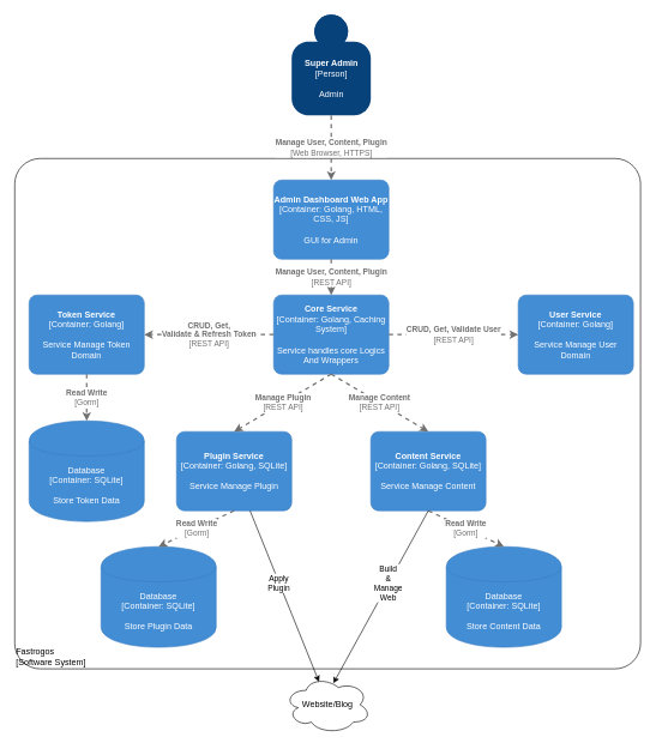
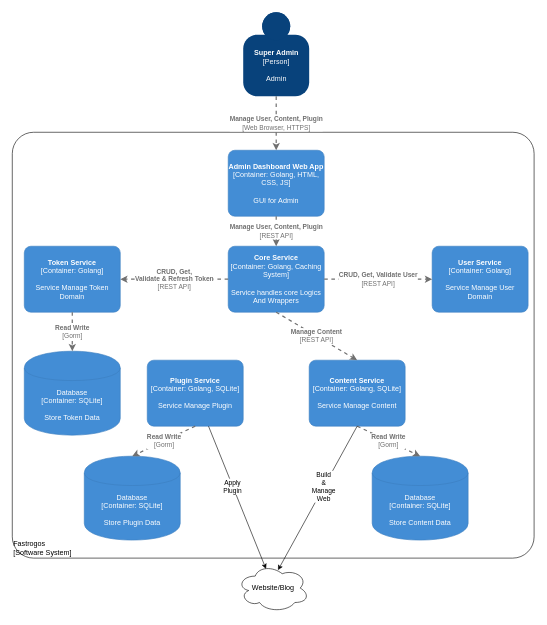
- <mxCell id="15" value="&lt;div style=&quot;text-align: left&quot;&gt;&lt;div style=&quot;text-align: center&quot;&gt;&lt;b&gt;Manage Plugin&lt;/b&gt;&lt;/div&gt;&lt;div style=&quot;text-align: center&quot;&gt;[REST API]&lt;/div&gt;&lt;/div&gt;" style="edgeStyle=none;rounded=0;html=1;entryX=0.5;entryY=0;jettySize=auto;orthogonalLoop=1;strokeColor=#707070;strokeWidth=2;fontColor=#707070;jumpStyle=none;dashed=1;metaEdit=1;metaData={&quot;c4Type&quot;:{&quot;editable&quot;:false}};entryDx=0;entryDy=0;entryPerimeter=0;exitX=0.5;exitY=1;exitDx=0;exitDy=0;exitPerimeter=0;" parent="1" source="8" target="14" edge="1"><mxGeometry width="160" relative="1" as="geometry"><mxPoint x="470" y="530" as="sourcePoint" /><mxPoint x="589.96" y="610" as="targetPoint" /></mxGeometry></mxCell>
